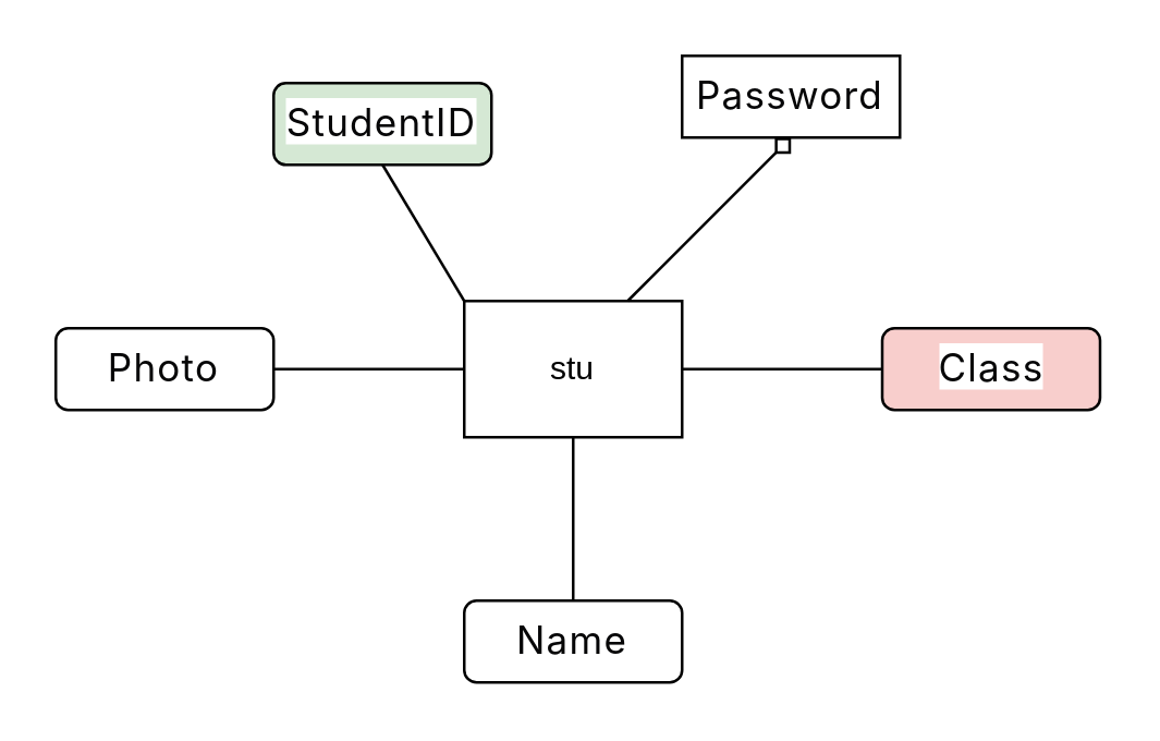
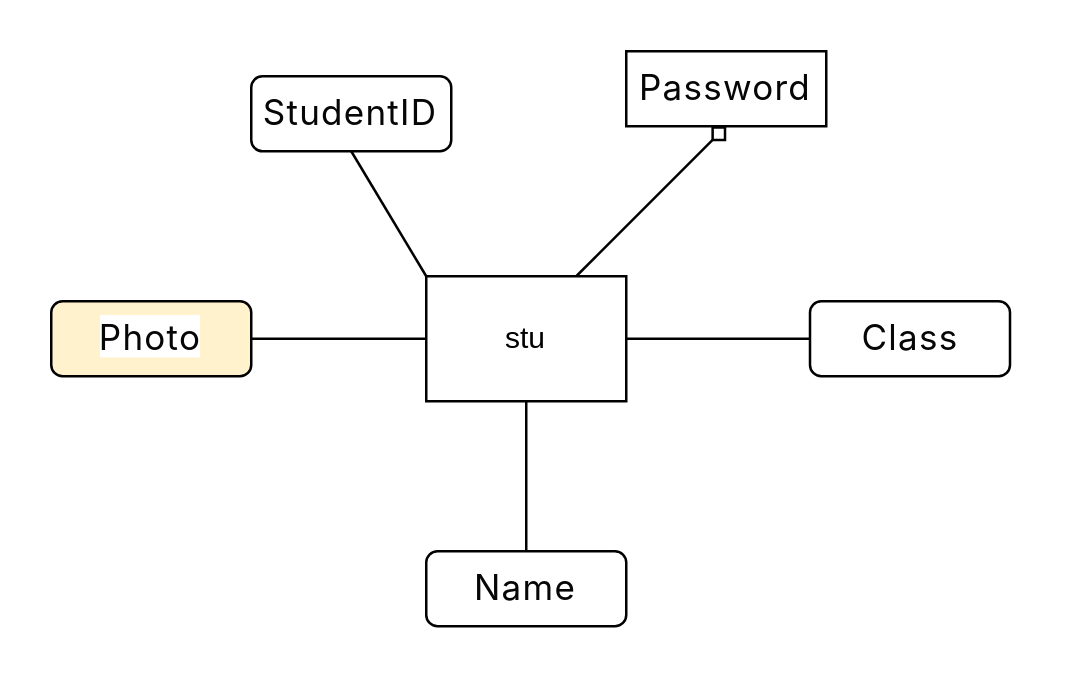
- <mxCell id="6" value="&lt;span style=&quot;color: rgb(6, 6, 7); font-family: -apple-system, blinkmacsystemfont, &amp;quot;Helvetica Neue&amp;quot;, helvetica, &amp;quot;segoe ui&amp;quot;, arial, roboto, &amp;quot;PingFang SC&amp;quot;, miui, &amp;quot;Hiragino Sans GB&amp;quot;, &amp;quot;Microsoft Yahei&amp;quot;, sans-serif; font-size: 14px; letter-spacing: 0.5px; text-align: left; background-color: rgb(255, 255, 255);&quot;&gt;StudentID&lt;/span&gt;" style="rounded=1;whiteSpace=wrap;html=1;fillColor=#d5e8d4;" vertex="1" parent="1"><mxGeometry x="100" y="30" width="80" height="30" as="geometry" /></mxCell>
+ <mxCell id="6" value="&lt;span style=&quot;color: rgb(6, 6, 7); font-family: -apple-system, blinkmacsystemfont, &amp;quot;Helvetica Neue&amp;quot;, helvetica, &amp;quot;segoe ui&amp;quot;, arial, roboto, &amp;quot;PingFang SC&amp;quot;, miui, &amp;quot;Hiragino Sans GB&amp;quot;, &amp;quot;Microsoft Yahei&amp;quot;, sans-serif; font-size: 14px; letter-spacing: 0.5px; text-align: left; background-color: rgb(255, 255, 255);&quot;&gt;StudentID&lt;/span&gt;" style="rounded=1;whiteSpace=wrap;html=1;" vertex="1" parent="1"><mxGeometry x="100" y="30" width="80" height="30" as="geometry" /></mxCell>
- <mxCell id="10" value="&lt;span style=&quot;color: rgb(6, 6, 7); font-family: -apple-system, blinkmacsystemfont, &amp;quot;Helvetica Neue&amp;quot;, helvetica, &amp;quot;segoe ui&amp;quot;, arial, roboto, &amp;quot;PingFang SC&amp;quot;, miui, &amp;quot;Hiragino Sans GB&amp;quot;, &amp;quot;Microsoft Yahei&amp;quot;, sans-serif; font-size: 14px; letter-spacing: 0.5px; text-align: left; background-color: rgb(255, 255, 255);&quot;&gt;Photo&lt;/span&gt;" style="rounded=1;whiteSpace=wrap;html=1;" vertex="1" parent="1"><mxGeometry x="20" y="120" width="80" height="30" as="geometry" /></mxCell>
+ <mxCell id="10" value="&lt;span style=&quot;color: rgb(6, 6, 7); font-family: -apple-system, blinkmacsystemfont, &amp;quot;Helvetica Neue&amp;quot;, helvetica, &amp;quot;segoe ui&amp;quot;, arial, roboto, &amp;quot;PingFang SC&amp;quot;, miui, &amp;quot;Hiragino Sans GB&amp;quot;, &amp;quot;Microsoft Yahei&amp;quot;, sans-serif; font-size: 14px; letter-spacing: 0.5px; text-align: left; background-color: rgb(255, 255, 255);&quot;&gt;Photo&lt;/span&gt;" style="rounded=1;whiteSpace=wrap;html=1;fillColor=#fff2cc;" vertex="1" parent="1"><mxGeometry x="20" y="120" width="80" height="30" as="geometry" /></mxCell>
- <mxCell id="8" value="&lt;span style=&quot;color: rgb(6, 6, 7); font-family: -apple-system, blinkmacsystemfont, &amp;quot;Helvetica Neue&amp;quot;, helvetica, &amp;quot;segoe ui&amp;quot;, arial, roboto, &amp;quot;PingFang SC&amp;quot;, miui, &amp;quot;Hiragino Sans GB&amp;quot;, &amp;quot;Microsoft Yahei&amp;quot;, sans-serif; font-size: 14px; letter-spacing: 0.5px; text-align: left; background-color: rgb(255, 255, 255);&quot;&gt;Class&lt;/span&gt;" style="rounded=1;whiteSpace=wrap;html=1;fillColor=#f8cecc;" vertex="1" parent="1"><mxGeometry x="323.5" y="120" width="80" height="30" as="geometry" /></mxCell>
+ <mxCell id="8" value="&lt;span style=&quot;color: rgb(6, 6, 7); font-family: -apple-system, blinkmacsystemfont, &amp;quot;Helvetica Neue&amp;quot;, helvetica, &amp;quot;segoe ui&amp;quot;, arial, roboto, &amp;quot;PingFang SC&amp;quot;, miui, &amp;quot;Hiragino Sans GB&amp;quot;, &amp;quot;Microsoft Yahei&amp;quot;, sans-serif; font-size: 14px; letter-spacing: 0.5px; text-align: left; background-color: rgb(255, 255, 255);&quot;&gt;Class&lt;/span&gt;" style="rounded=1;whiteSpace=wrap;html=1;" vertex="1" parent="1"><mxGeometry x="323.5" y="120" width="80" height="30" as="geometry" /></mxCell>
